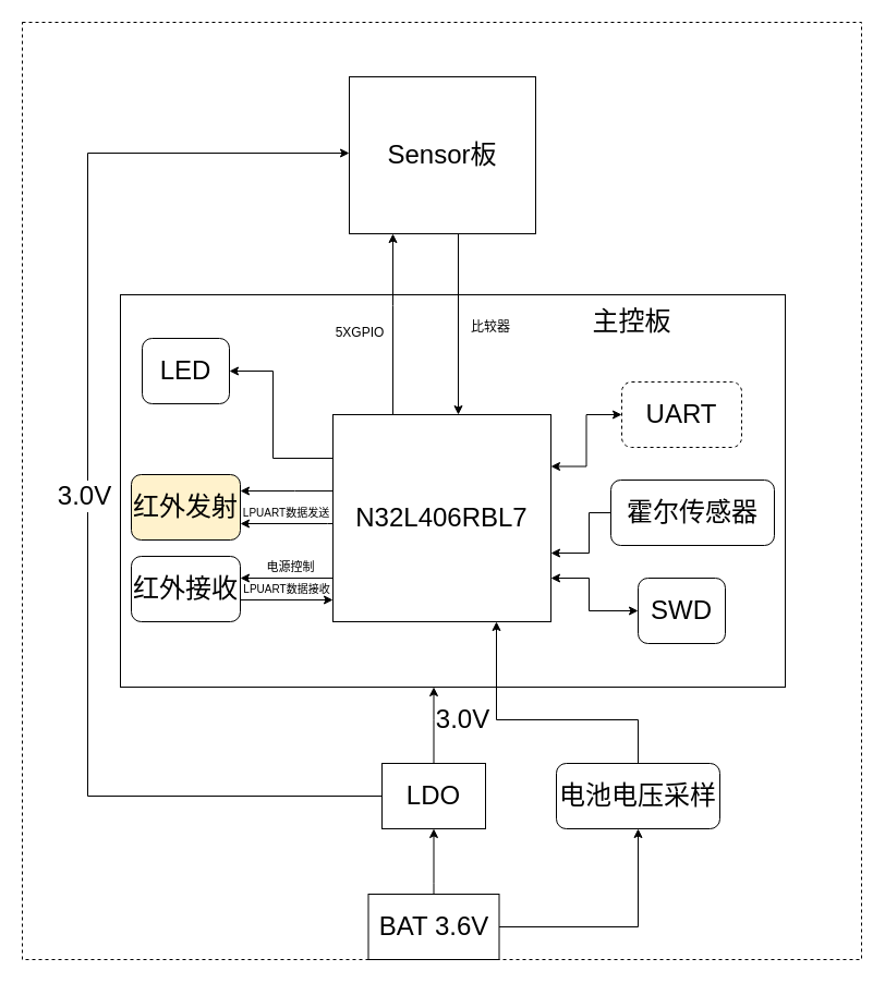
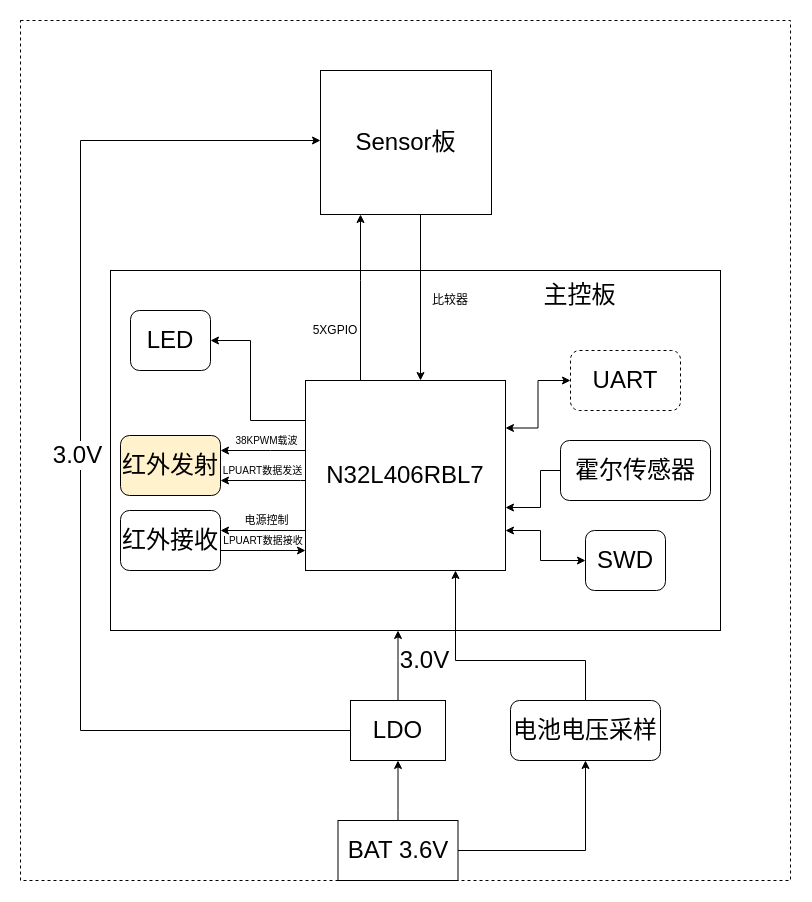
- <mxCell id="35" value="5XGPIO" style="text;html=1;strokeColor=none;fillColor=none;align=center;verticalAlign=middle;whiteSpace=wrap;rounded=0;fontSize=12;" parent="1" vertex="1"><mxGeometry x="310" y="295" width="40" height="20" as="geometry" /></mxCell>
+ <mxCell id="35" value="5XGPIO" style="text;html=1;strokeColor=none;fillColor=none;align=center;verticalAlign=middle;whiteSpace=wrap;rounded=0;fontSize=12;" parent="1" vertex="1"><mxGeometry x="315" y="320" width="40" height="20" as="geometry" /></mxCell>
+ <mxCell id="28" value="38KPWM载波" style="text;html=1;strokeColor=none;fillColor=none;align=center;verticalAlign=middle;whiteSpace=wrap;rounded=0;fontSize=10;" parent="1" vertex="1"><mxGeometry x="226.5" y="430" width="78.5" height="20" as="geometry" /></mxCell>
